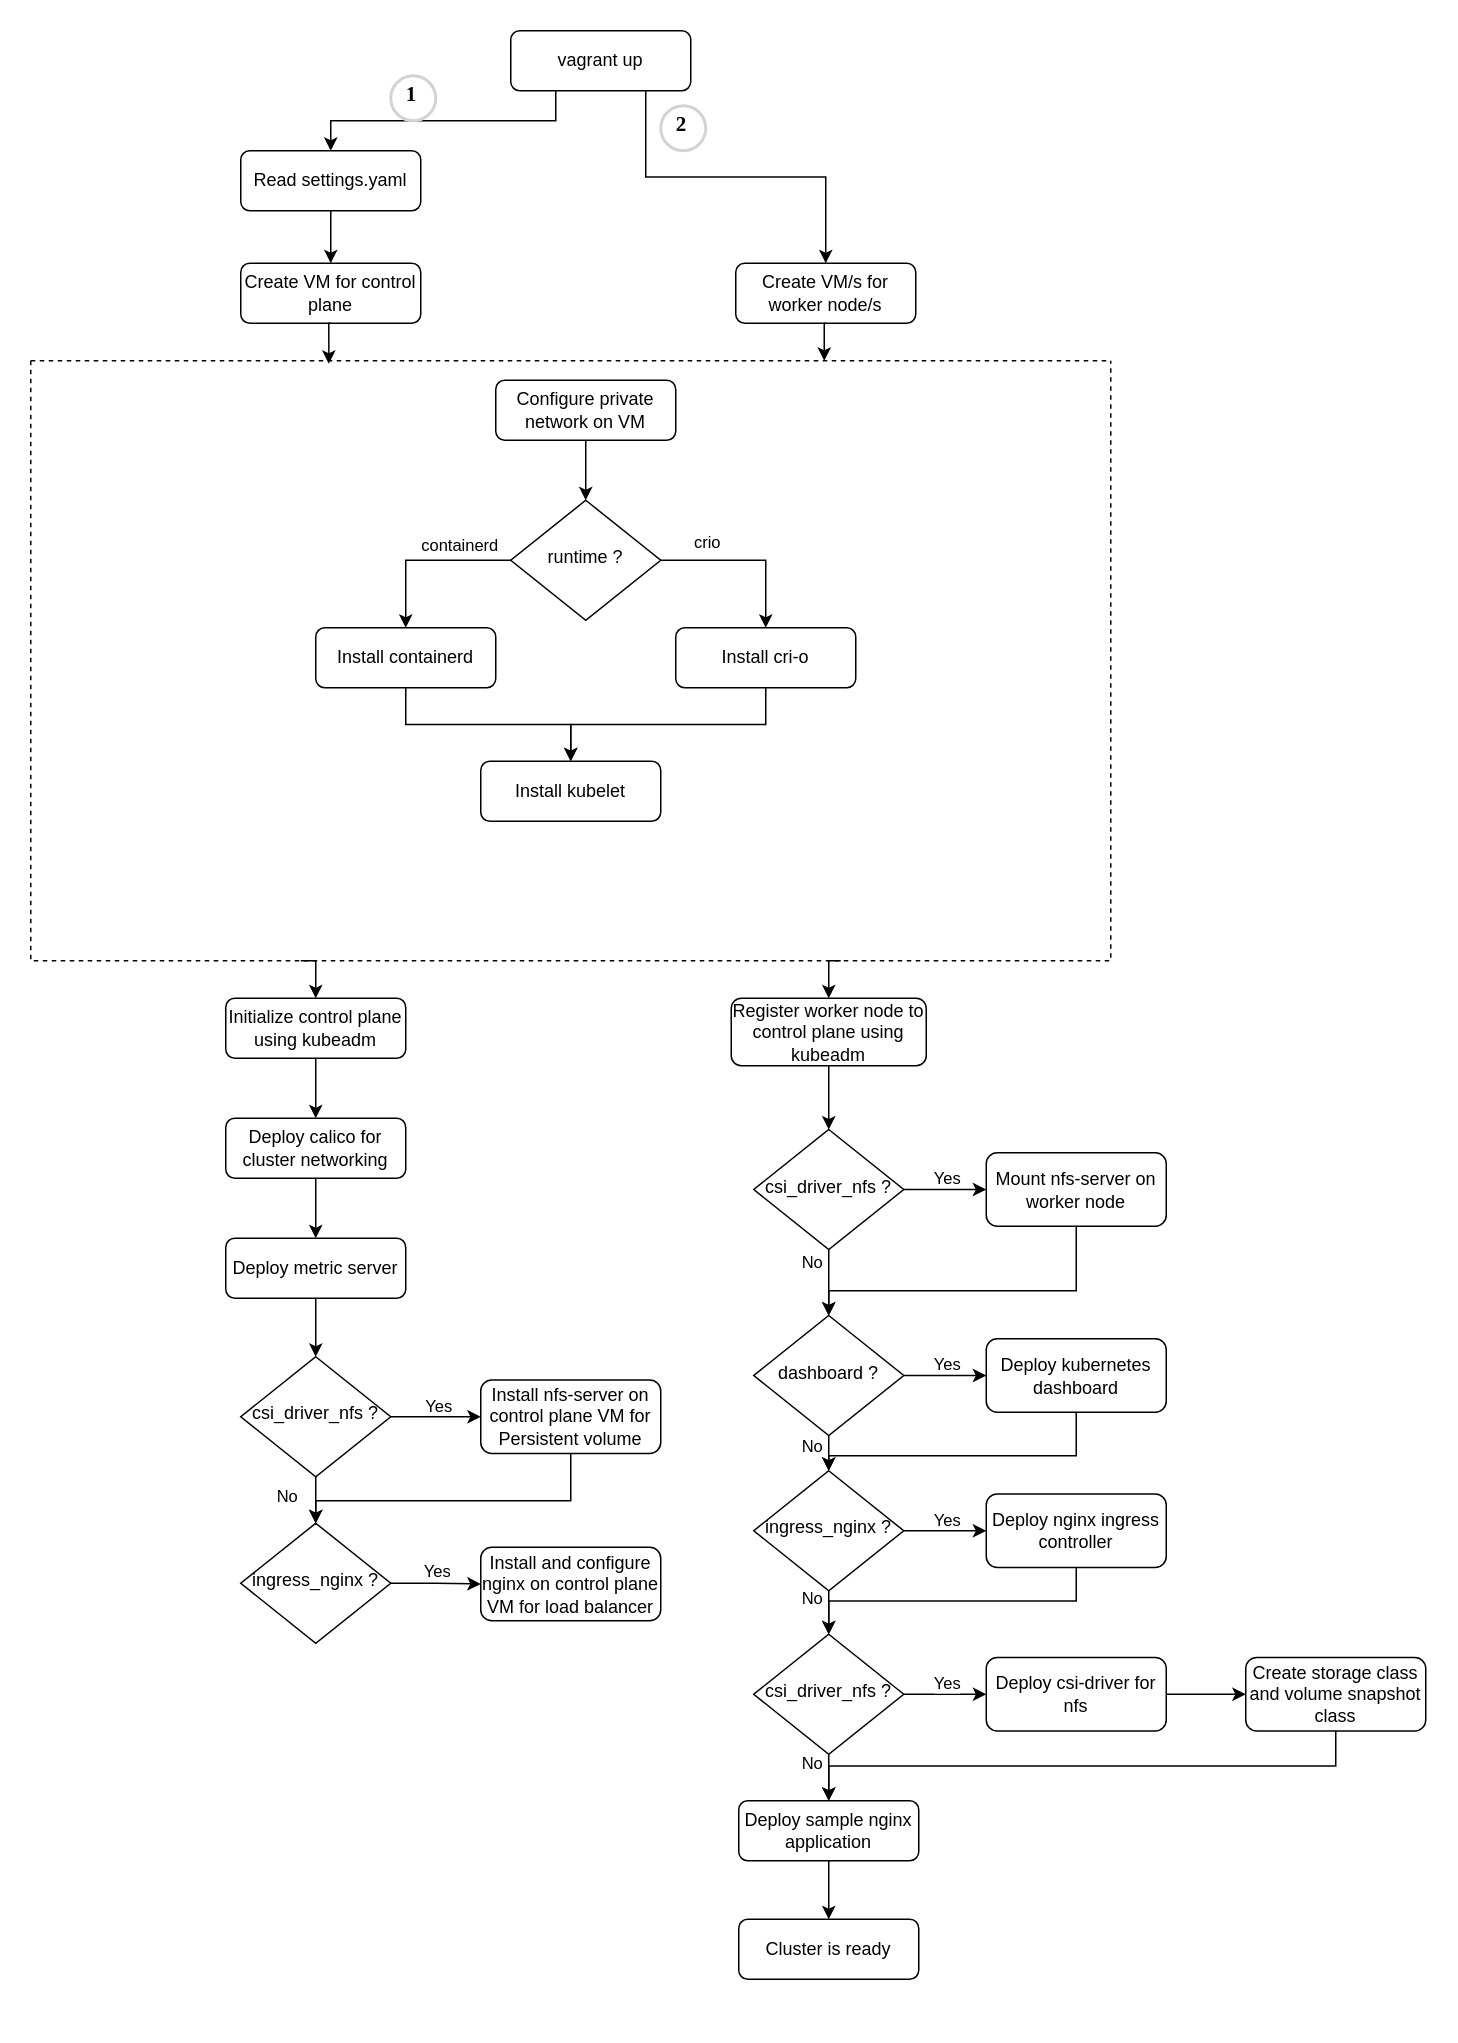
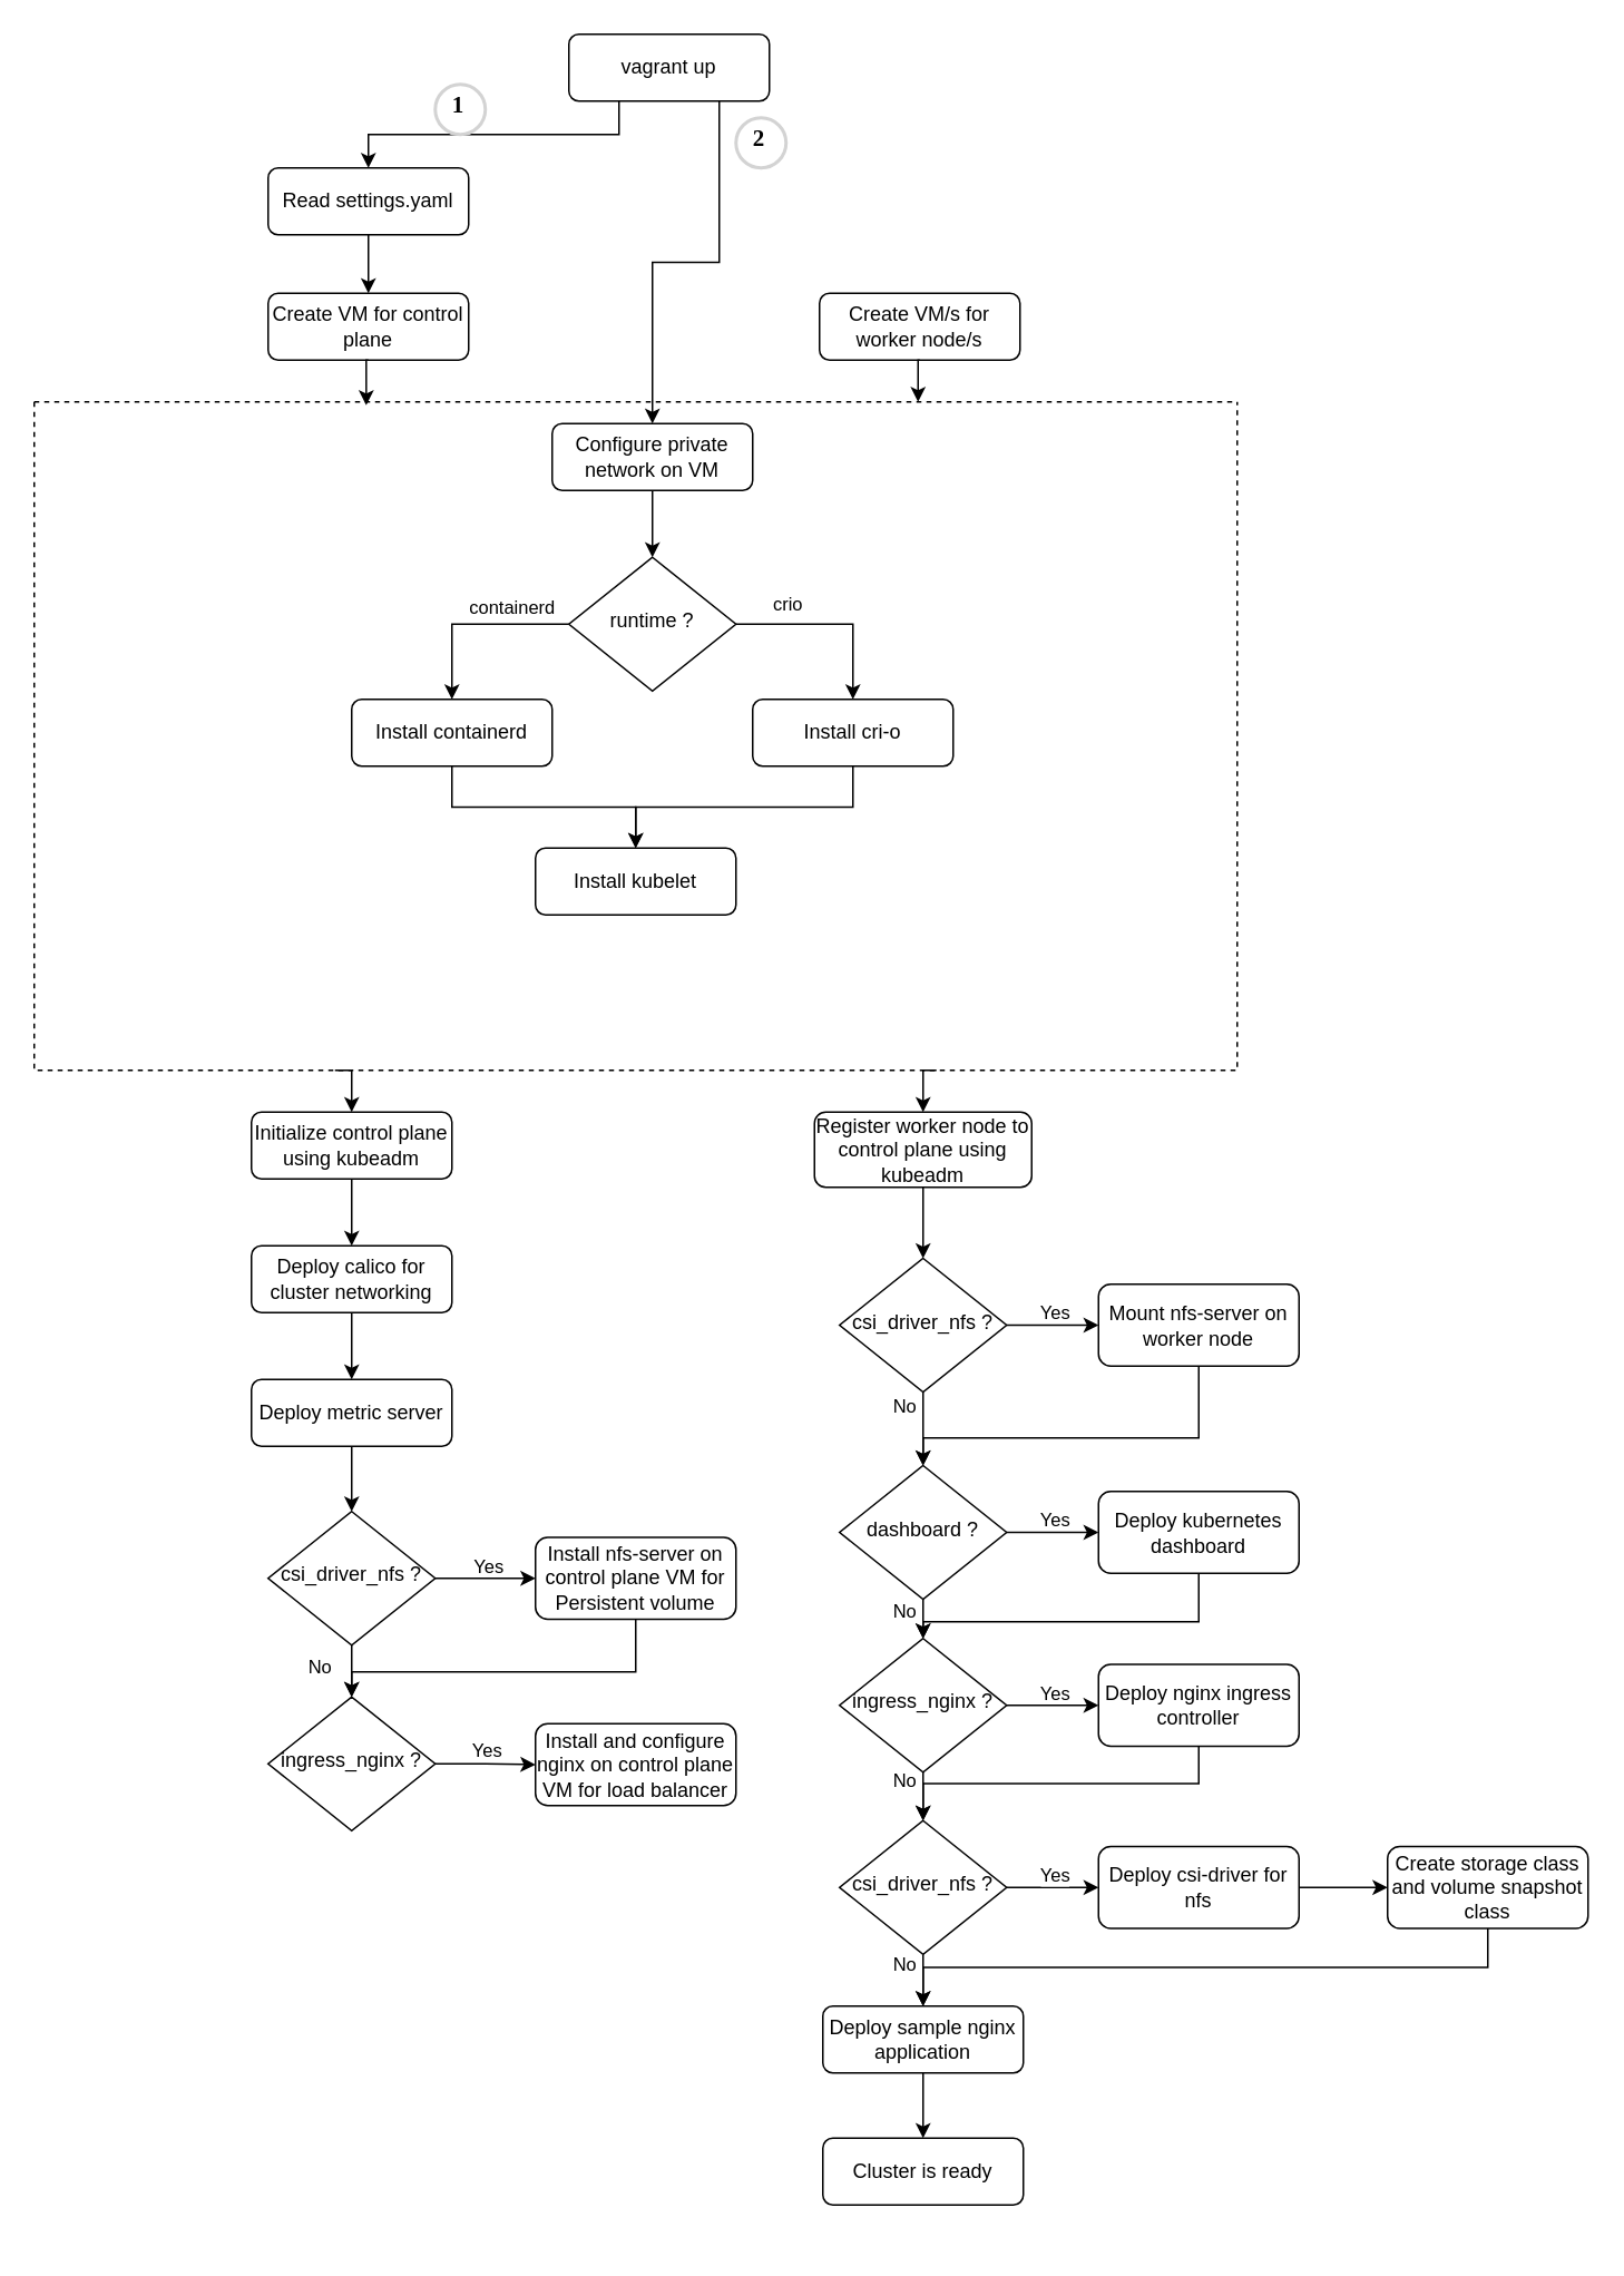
- <mxCell id="3" style="edgeStyle=orthogonalEdgeStyle;rounded=0;orthogonalLoop=1;jettySize=auto;html=1;exitX=0.75;exitY=1;exitDx=0;exitDy=0;entryX=0.5;entryY=0;entryDx=0;entryDy=0;" edge="1" parent="1" source="4" target="40"><mxGeometry relative="1" as="geometry" /></mxCell>
+ <mxCell id="3" style="edgeStyle=orthogonalEdgeStyle;rounded=0;orthogonalLoop=1;jettySize=auto;html=1;exitX=0.75;exitY=1;exitDx=0;exitDy=0;" edge="1" parent="1" source="4" target="29"><mxGeometry relative="1" as="geometry" /></mxCell>
